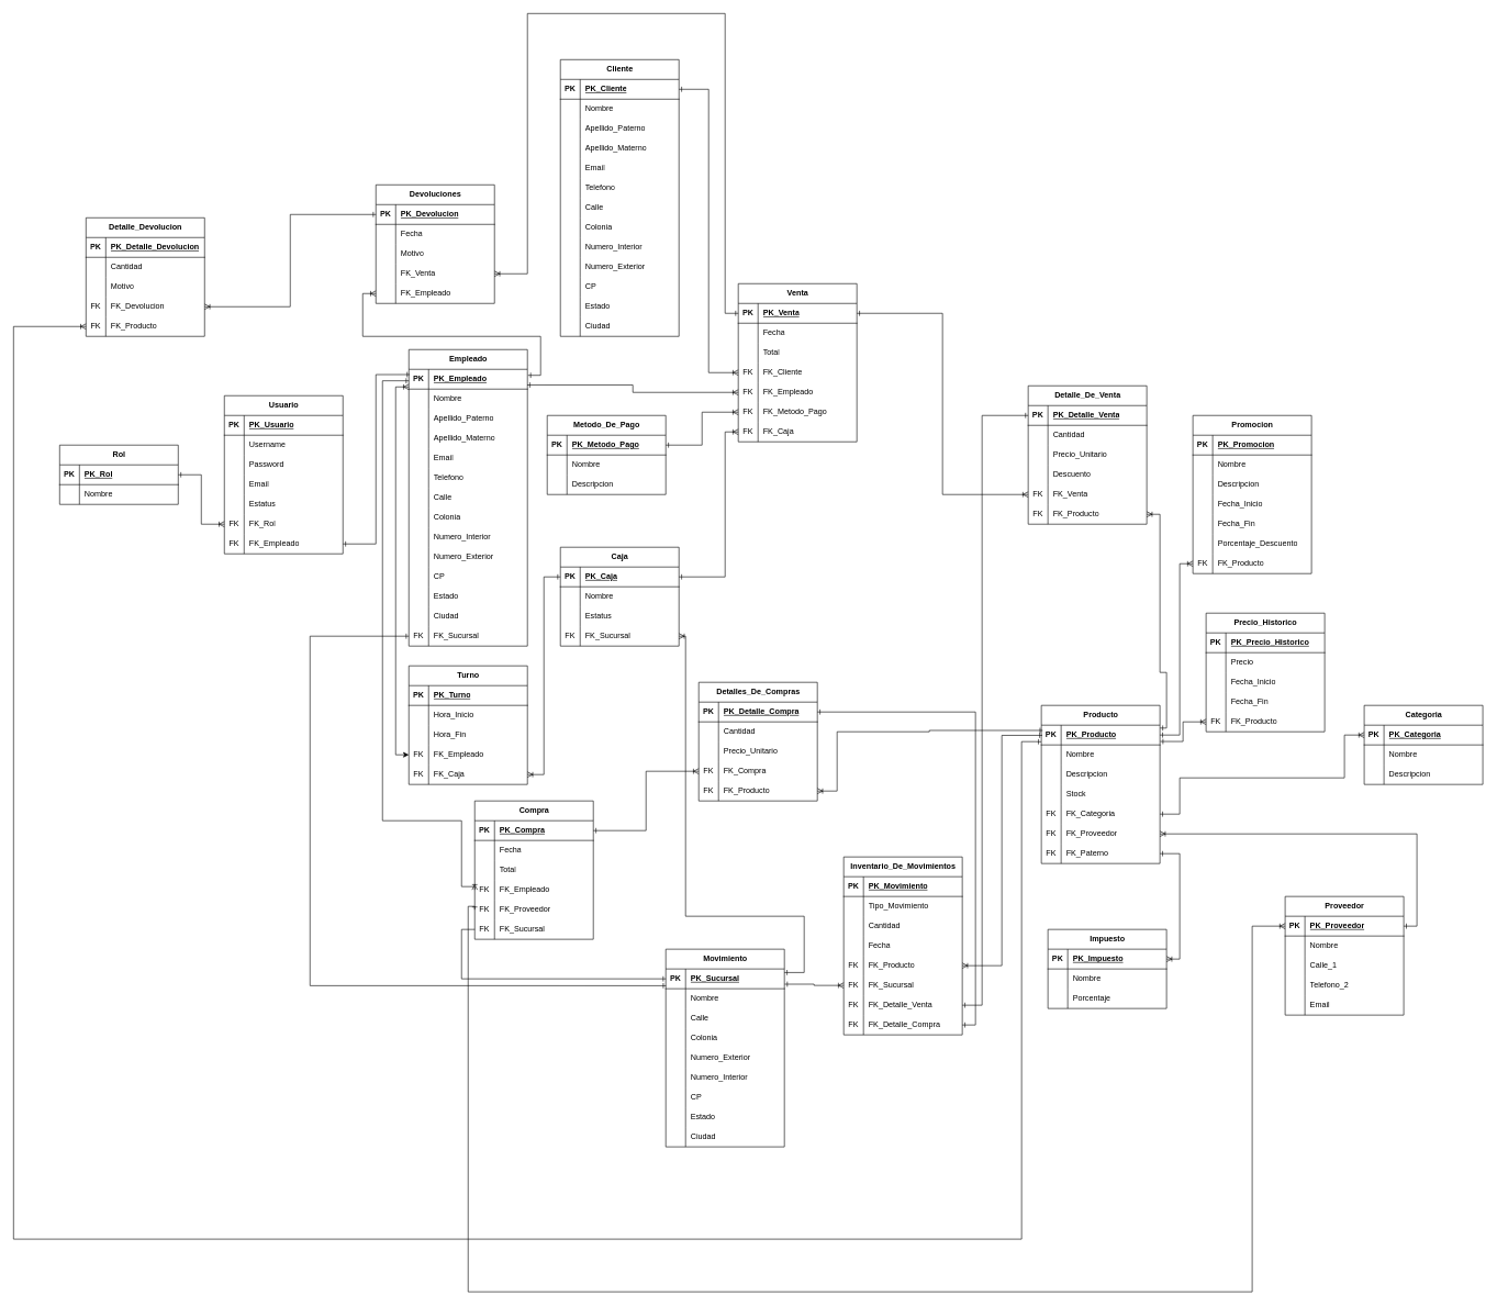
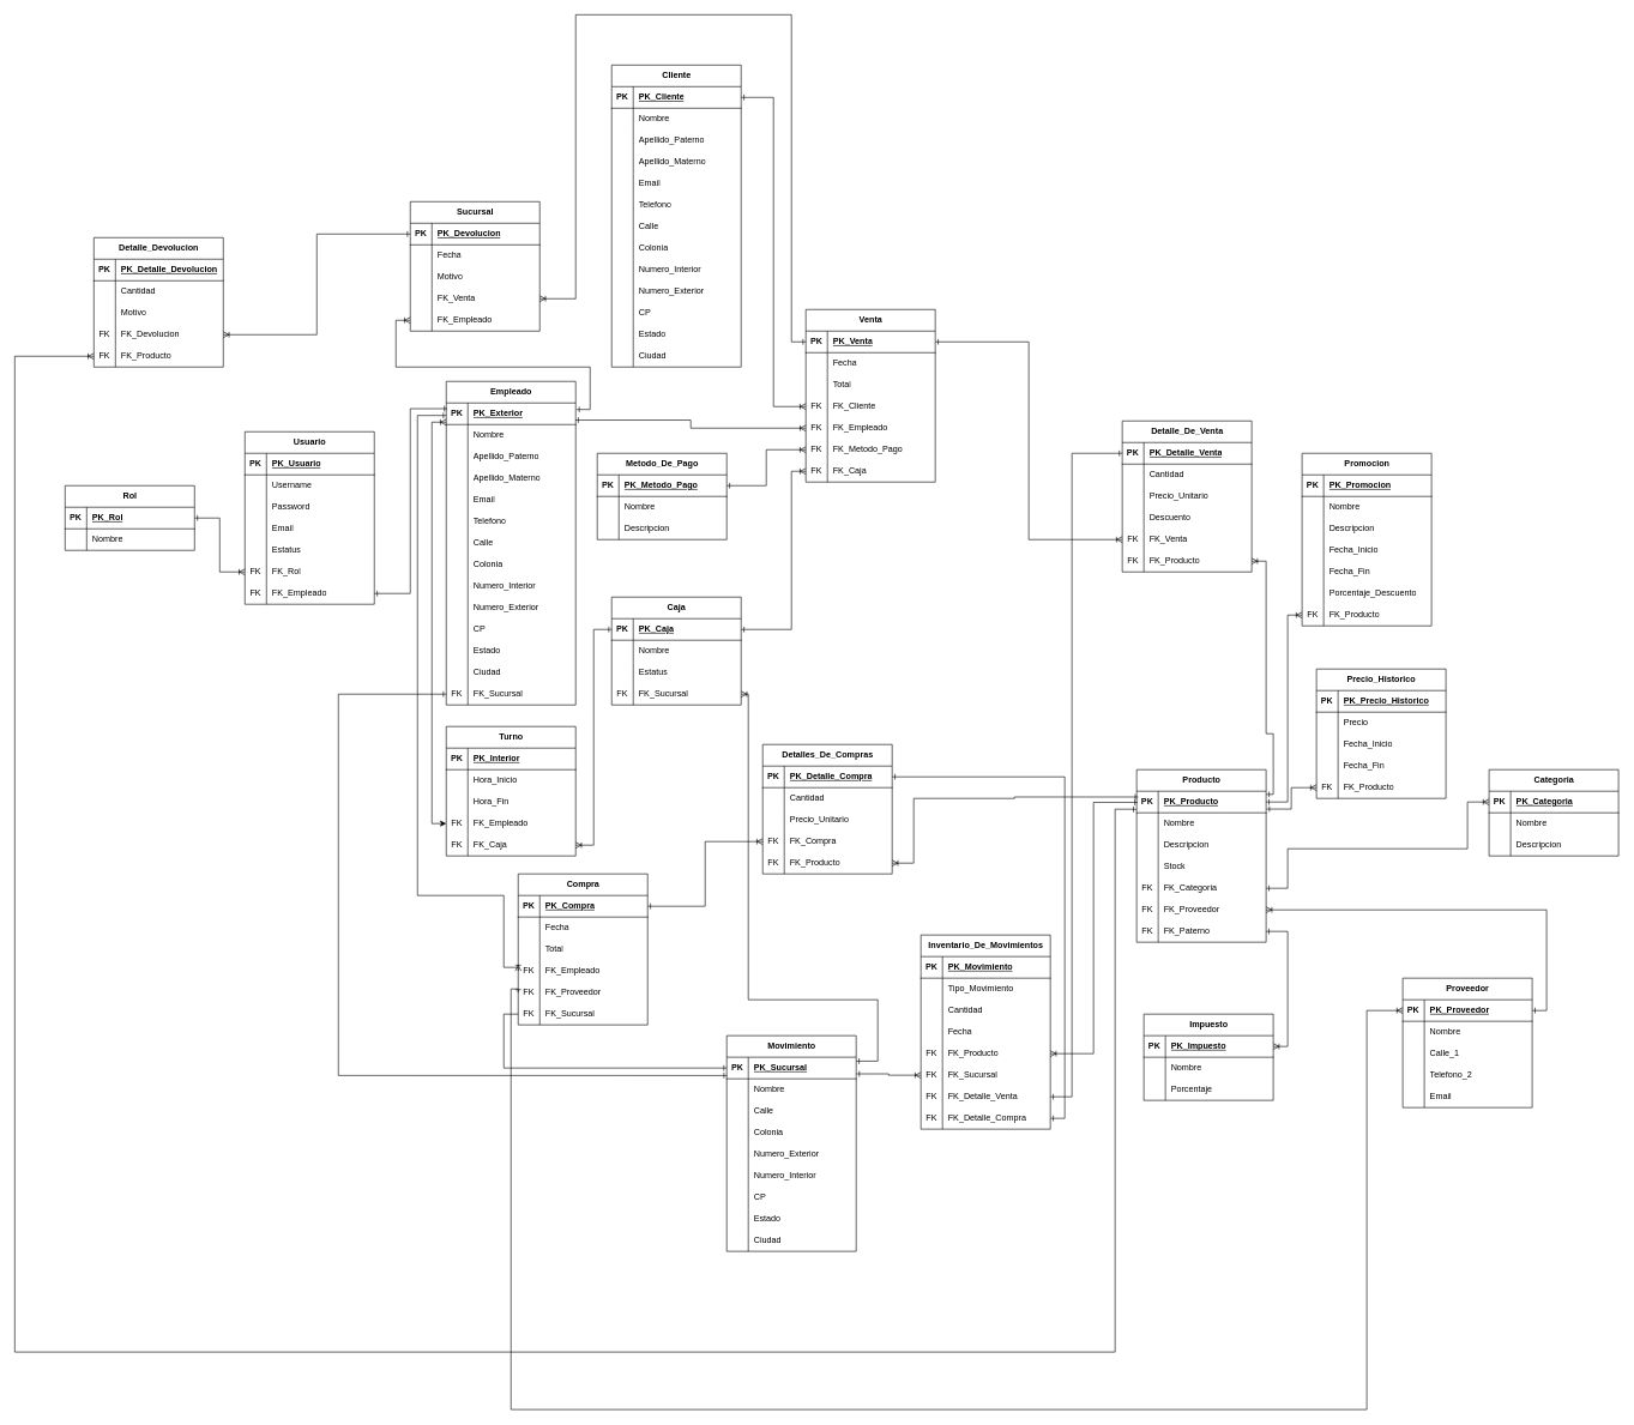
- <mxCell id="287" value="Devoluciones" style="shape=table;startSize=30;container=1;collapsible=1;childLayout=tableLayout;fixedRows=1;rowLines=0;fontStyle=1;align=center;resizeLast=1;html=1;" parent="1" vertex="1"><mxGeometry x="570" y="280" width="180" height="180" as="geometry" /></mxCell>
+ <mxCell id="287" value="Sucursal" style="shape=table;startSize=30;container=1;collapsible=1;childLayout=tableLayout;fixedRows=1;rowLines=0;fontStyle=1;align=center;resizeLast=1;html=1;" parent="1" vertex="1"><mxGeometry x="570" y="280" width="180" height="180" as="geometry" /></mxCell>
- <mxCell id="371" value="PK_Empleado" style="shape=partialRectangle;connectable=0;fillColor=none;top=0;left=0;bottom=0;right=0;align=left;spacingLeft=6;fontStyle=5;overflow=hidden;whiteSpace=wrap;html=1;" parent="369" vertex="1"><mxGeometry x="30" width="150" height="30" as="geometry"><mxRectangle width="150" height="30" as="alternateBounds" /></mxGeometry></mxCell>
+ <mxCell id="371" value="PK_Exterior" style="shape=partialRectangle;connectable=0;fillColor=none;top=0;left=0;bottom=0;right=0;align=left;spacingLeft=6;fontStyle=5;overflow=hidden;whiteSpace=wrap;html=1;" parent="369" vertex="1"><mxGeometry x="30" width="150" height="30" as="geometry"><mxRectangle width="150" height="30" as="alternateBounds" /></mxGeometry></mxCell>
- <mxCell id="274" value="PK_Turno" style="shape=partialRectangle;connectable=0;fillColor=none;top=0;left=0;bottom=0;right=0;align=left;spacingLeft=6;fontStyle=5;overflow=hidden;whiteSpace=wrap;html=1;" parent="272" vertex="1"><mxGeometry x="30" width="150" height="30" as="geometry"><mxRectangle width="150" height="30" as="alternateBounds" /></mxGeometry></mxCell>
+ <mxCell id="274" value="PK_Interior" style="shape=partialRectangle;connectable=0;fillColor=none;top=0;left=0;bottom=0;right=0;align=left;spacingLeft=6;fontStyle=5;overflow=hidden;whiteSpace=wrap;html=1;" parent="272" vertex="1"><mxGeometry x="30" width="150" height="30" as="geometry"><mxRectangle width="150" height="30" as="alternateBounds" /></mxGeometry></mxCell>
